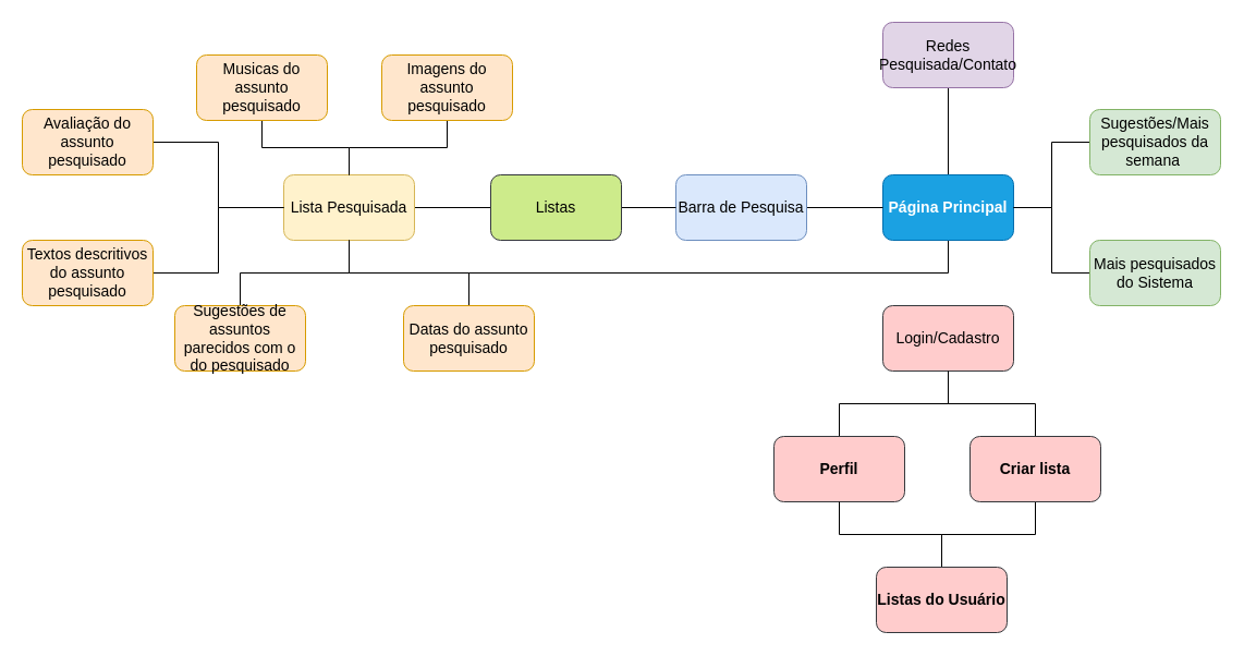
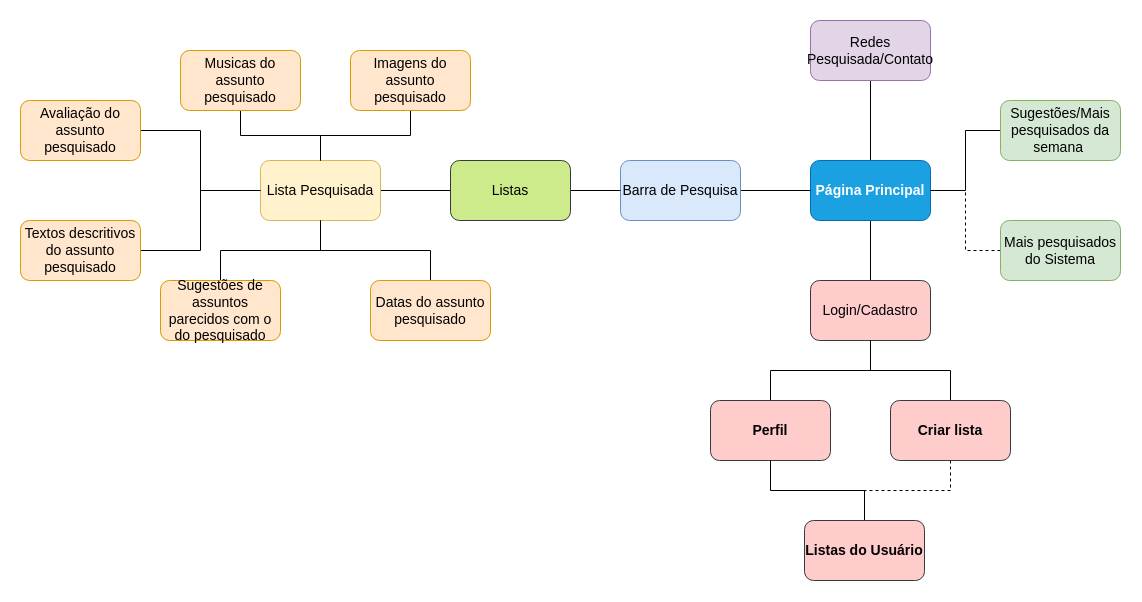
- <mxCell id="9" style="edgeStyle=orthogonalEdgeStyle;rounded=0;orthogonalLoop=1;jettySize=auto;html=1;exitX=0;exitY=0.5;exitDx=0;exitDy=0;entryX=1;entryY=0.5;entryDx=0;entryDy=0;fontSize=14;endArrow=none;endFill=0;" parent="1" source="10" target="4" edge="1"><mxGeometry relative="1" as="geometry" /></mxCell>
+ <mxCell id="9" style="edgeStyle=orthogonalEdgeStyle;rounded=0;orthogonalLoop=1;jettySize=auto;html=1;exitX=0;exitY=0.5;exitDx=0;exitDy=0;entryX=1;entryY=0.5;entryDx=0;entryDy=0;fontSize=14;endArrow=none;endFill=0;dashed=1;" parent="1" source="10" target="4" edge="1"><mxGeometry relative="1" as="geometry" /></mxCell>
- <mxCell id="3" style="edgeStyle=orthogonalEdgeStyle;rounded=0;orthogonalLoop=1;jettySize=auto;html=1;exitX=0.5;exitY=1;exitDx=0;exitDy=0;endArrow=none;endFill=0;" edge="1" parent="1" source="4" target="14"><mxGeometry relative="1" as="geometry" /></mxCell>
+ <mxCell id="3" style="edgeStyle=orthogonalEdgeStyle;rounded=0;orthogonalLoop=1;jettySize=auto;html=1;exitX=0.5;exitY=1;exitDx=0;exitDy=0;entryX=0.5;entryY=0;entryDx=0;entryDy=0;endArrow=none;endFill=0;" edge="1" parent="1" source="4" target="27"><mxGeometry relative="1" as="geometry" /></mxCell>
- <mxCell id="29" style="edgeStyle=orthogonalEdgeStyle;rounded=0;orthogonalLoop=1;jettySize=auto;html=1;exitX=0.5;exitY=1;exitDx=0;exitDy=0;entryX=0.5;entryY=0;entryDx=0;entryDy=0;endArrow=none;endFill=0;" edge="1" parent="1" source="30" target="33"><mxGeometry relative="1" as="geometry" /></mxCell>
+ <mxCell id="29" style="edgeStyle=orthogonalEdgeStyle;rounded=0;orthogonalLoop=1;jettySize=auto;html=1;exitX=0.5;exitY=1;exitDx=0;exitDy=0;entryX=0.5;entryY=0;entryDx=0;entryDy=0;endArrow=none;endFill=0;dashed=1;" edge="1" parent="1" source="30" target="33"><mxGeometry relative="1" as="geometry" /></mxCell>
